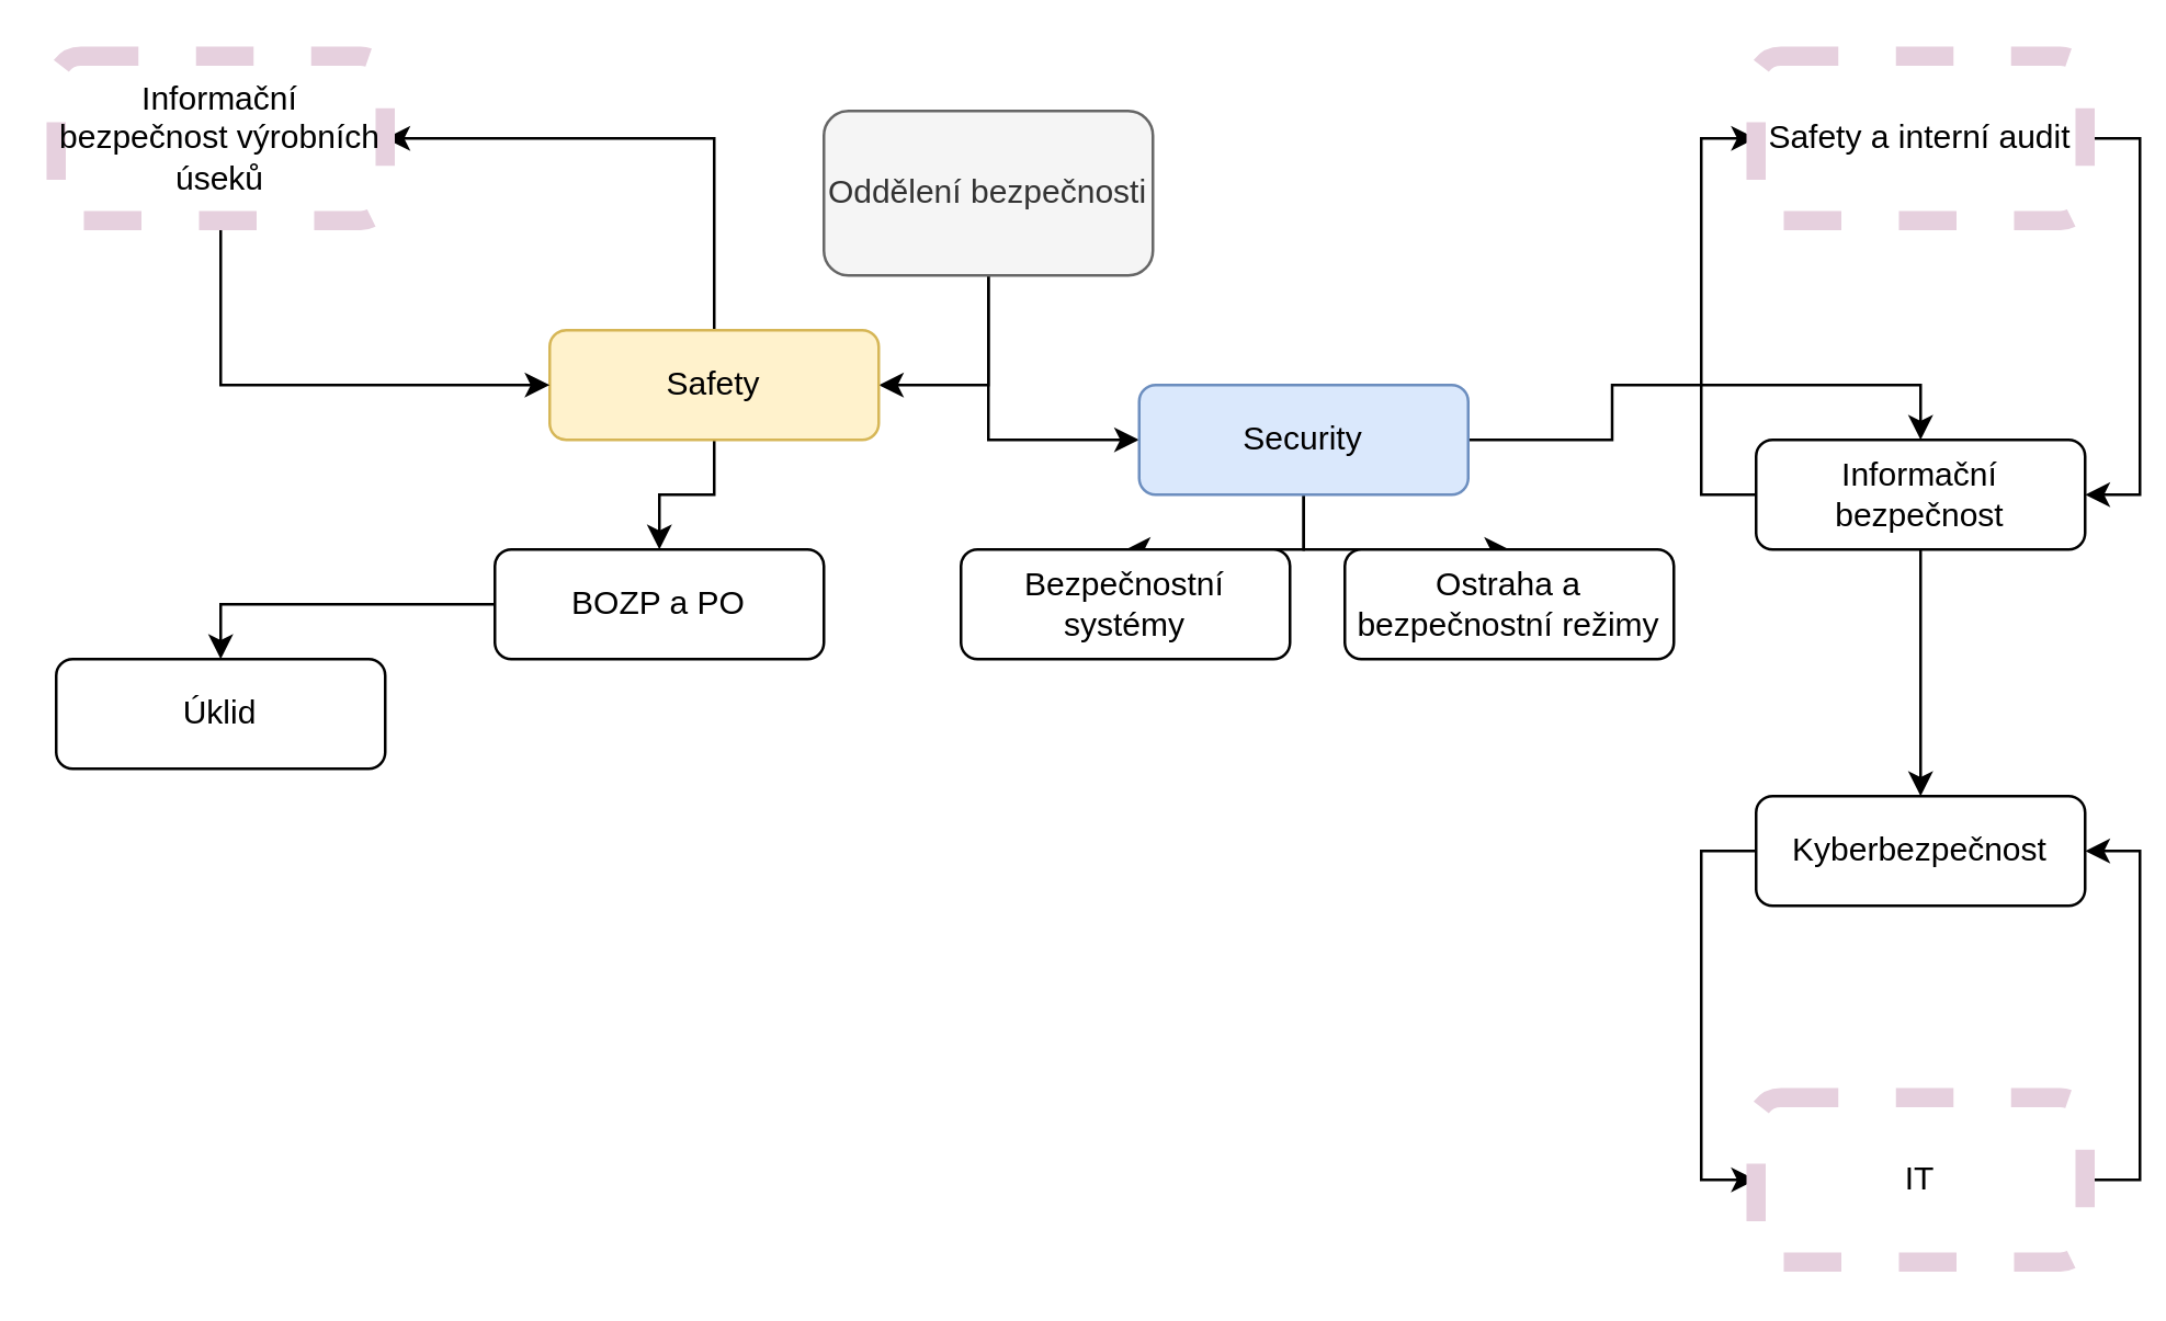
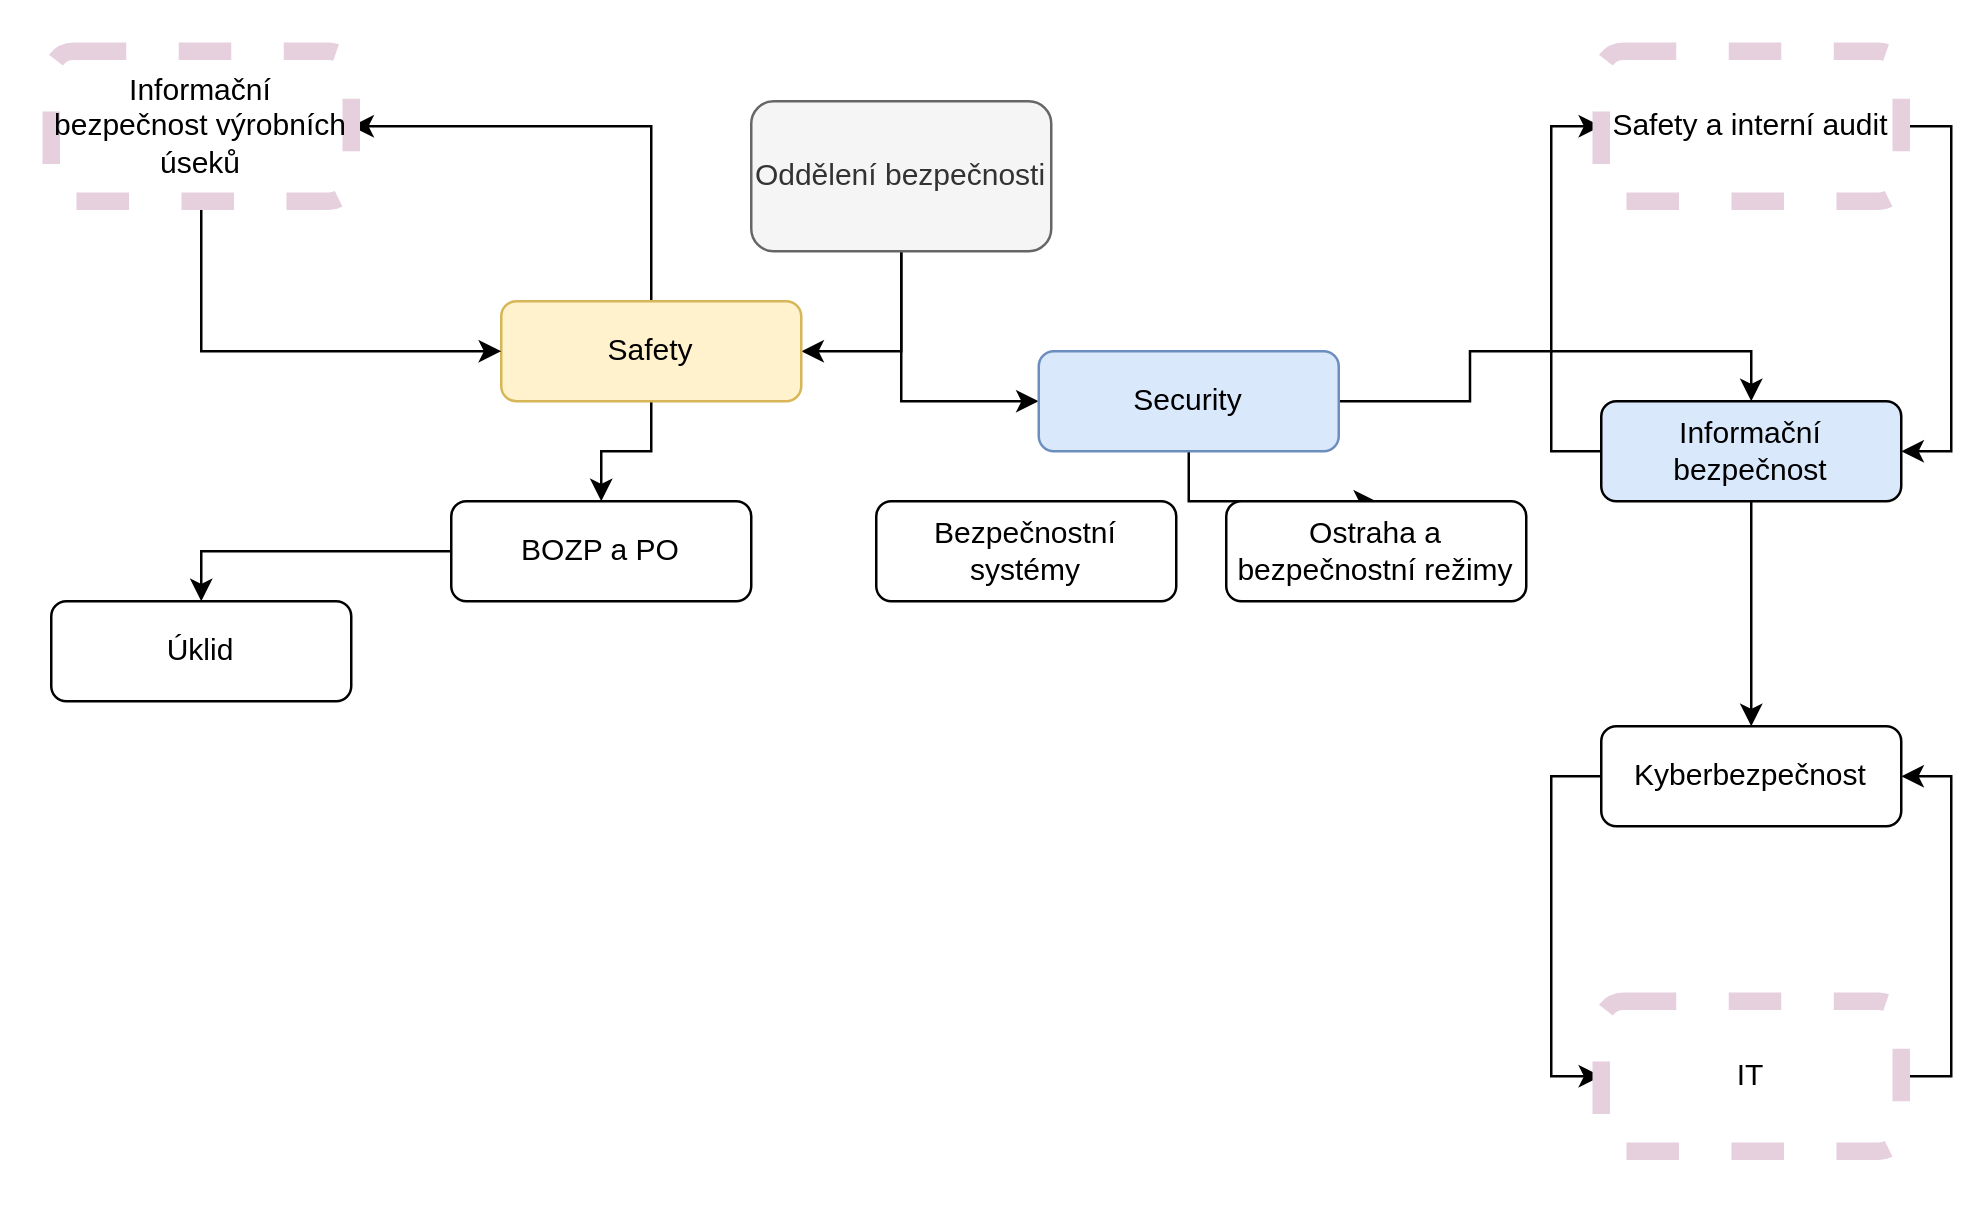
- <mxCell id="18" value="Informační bezpečnost" style="rounded=1;whiteSpace=wrap;html=1;" vertex="1" parent="1"><mxGeometry x="640" y="160" width="120" height="40" as="geometry" /></mxCell>
+ <mxCell id="18" value="Informační bezpečnost" style="rounded=1;whiteSpace=wrap;html=1;fillColor=#dae8fc;" vertex="1" parent="1"><mxGeometry x="640" y="160" width="120" height="40" as="geometry" /></mxCell>
- <mxCell id="10" style="edgeStyle=orthogonalEdgeStyle;rounded=0;orthogonalLoop=1;jettySize=auto;html=1;exitX=0.5;exitY=1;exitDx=0;exitDy=0;entryX=0.5;entryY=0;entryDx=0;entryDy=0;" edge="1" parent="1" source="11" target="19"><mxGeometry relative="1" as="geometry" /></mxCell>
